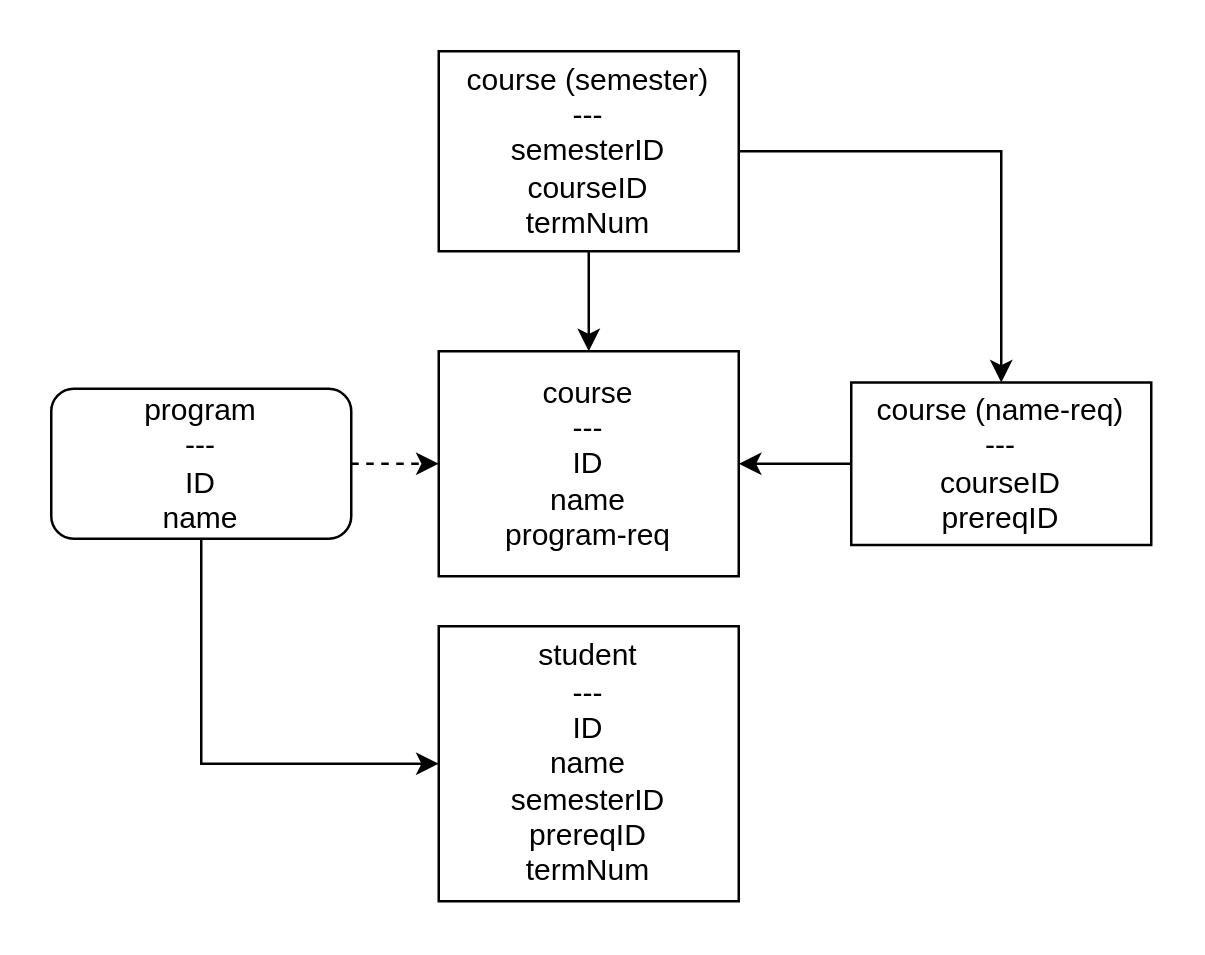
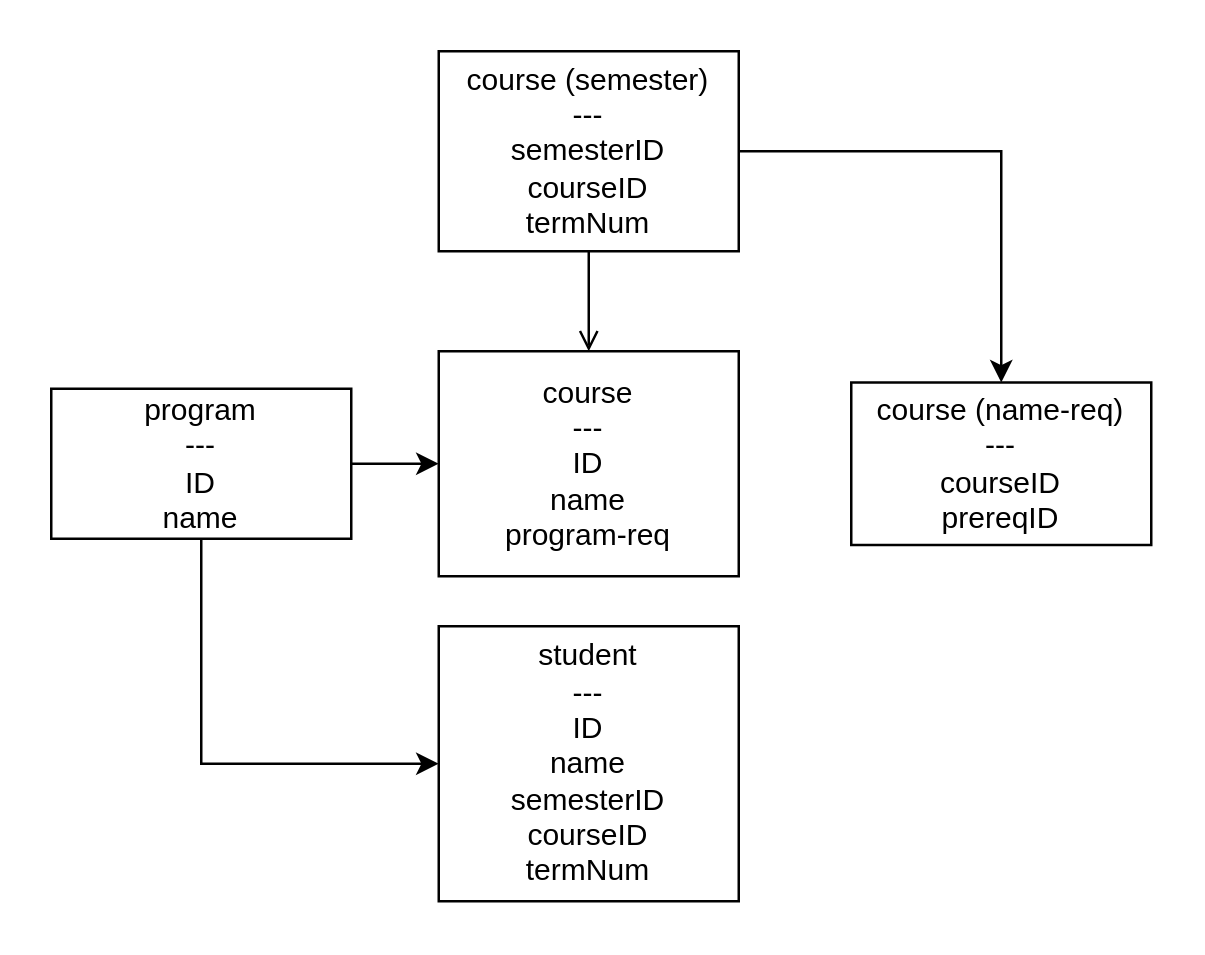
- <mxCell id="2" value="" style="edgeStyle=orthogonalEdgeStyle;rounded=0;orthogonalLoop=1;jettySize=auto;html=1;" edge="1" parent="1" source="4" target="8"><mxGeometry relative="1" as="geometry" /></mxCell>
+ <mxCell id="2" value="" style="edgeStyle=orthogonalEdgeStyle;rounded=0;orthogonalLoop=1;jettySize=auto;html=1;endArrow=open;" edge="1" parent="1" source="4" target="8"><mxGeometry relative="1" as="geometry" /></mxCell>
- <mxCell id="7" value="program&lt;br&gt;---&lt;br&gt;ID&lt;br&gt;name" style="whiteSpace=wrap;html=1;rounded=1;" vertex="1" parent="1"><mxGeometry x="20" y="155" width="120" height="60" as="geometry" /></mxCell>
+ <mxCell id="7" value="program&lt;br&gt;---&lt;br&gt;ID&lt;br&gt;name" style="rounded=0;whiteSpace=wrap;html=1;" vertex="1" parent="1"><mxGeometry x="20" y="155" width="120" height="60" as="geometry" /></mxCell>
- <mxCell id="5" style="edgeStyle=orthogonalEdgeStyle;rounded=0;orthogonalLoop=1;jettySize=auto;html=1;exitX=1;exitY=0.5;exitDx=0;exitDy=0;entryX=0;entryY=0.5;entryDx=0;entryDy=0;dashed=1;" edge="1" parent="1" source="7" target="8"><mxGeometry relative="1" as="geometry" /></mxCell>
+ <mxCell id="5" style="edgeStyle=orthogonalEdgeStyle;rounded=0;orthogonalLoop=1;jettySize=auto;html=1;exitX=1;exitY=0.5;exitDx=0;exitDy=0;entryX=0;entryY=0.5;entryDx=0;entryDy=0;" edge="1" parent="1" source="7" target="8"><mxGeometry relative="1" as="geometry" /></mxCell>
- <mxCell id="10" value="" style="edgeStyle=orthogonalEdgeStyle;rounded=0;orthogonalLoop=1;jettySize=auto;html=1;" edge="1" parent="1" source="11" target="8"><mxGeometry relative="1" as="geometry" /></mxCell>
- <mxCell id="9" value="student&lt;br&gt;---&lt;br&gt;ID&lt;br&gt;name&lt;br&gt;semesterID&lt;br&gt;prereqID&lt;br&gt;termNum" style="rounded=0;whiteSpace=wrap;html=1;" vertex="1" parent="1"><mxGeometry x="175" y="250" width="120" height="110" as="geometry" /></mxCell>
+ <mxCell id="9" value="student&lt;br&gt;---&lt;br&gt;ID&lt;br&gt;name&lt;br&gt;semesterID&lt;br&gt;courseID&lt;br&gt;termNum" style="rounded=0;whiteSpace=wrap;html=1;" vertex="1" parent="1"><mxGeometry x="175" y="250" width="120" height="110" as="geometry" /></mxCell>
